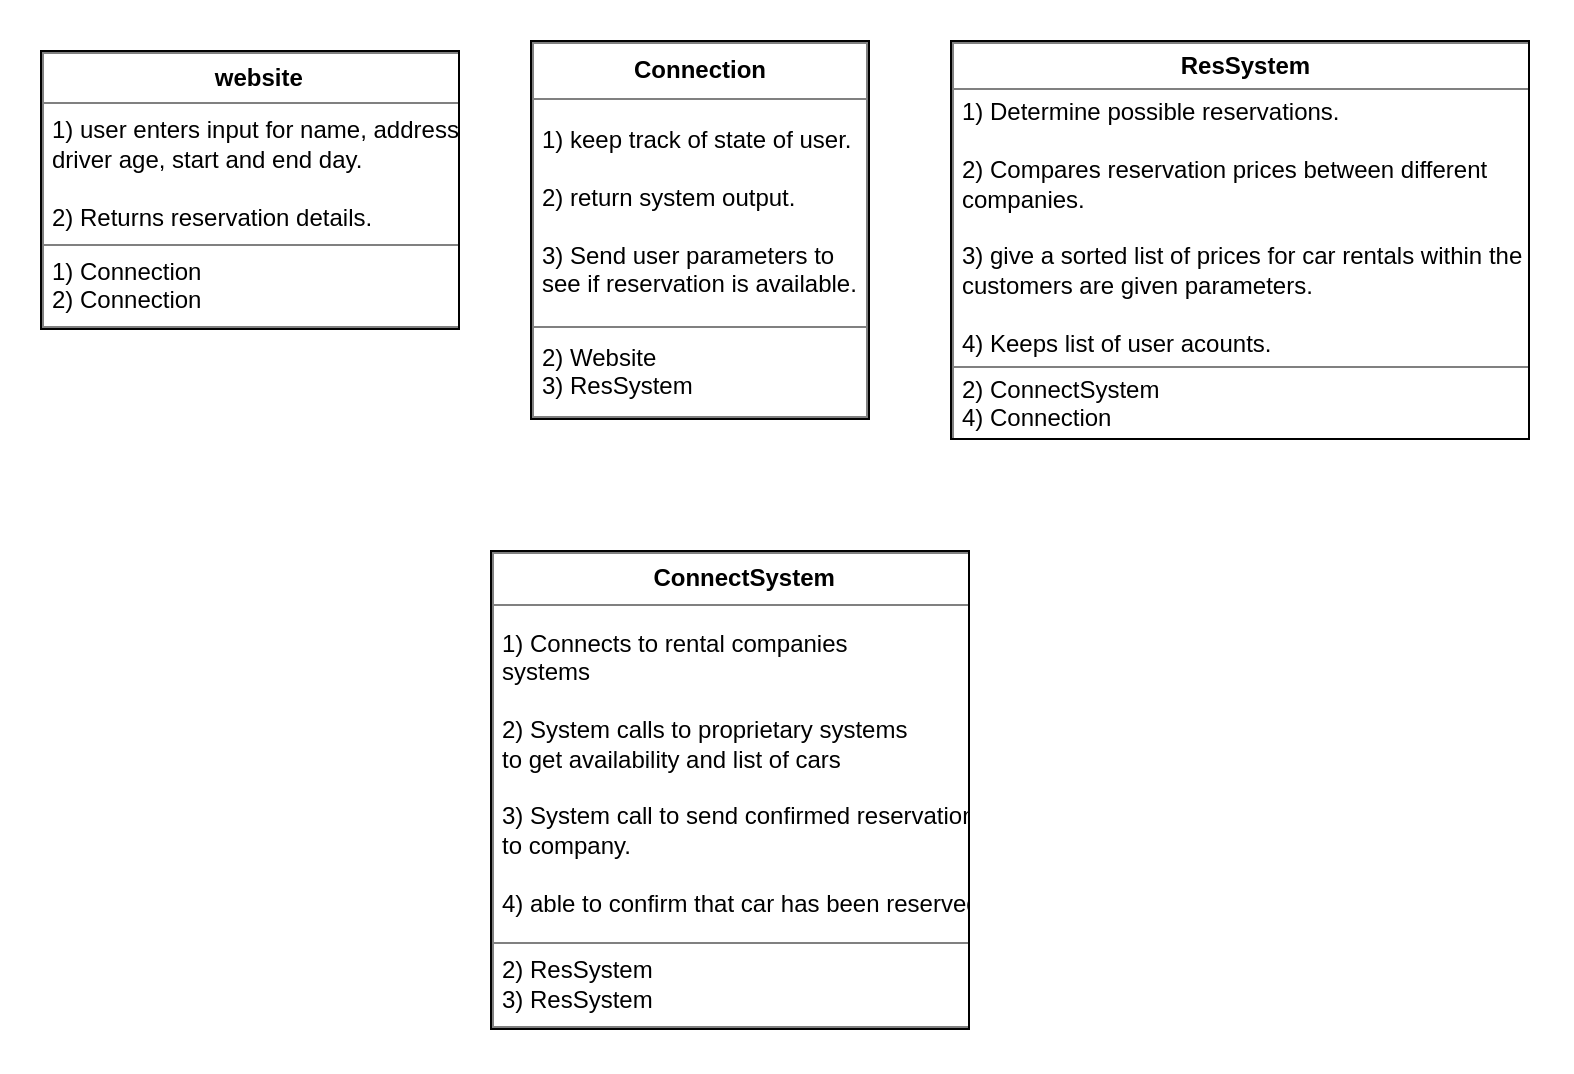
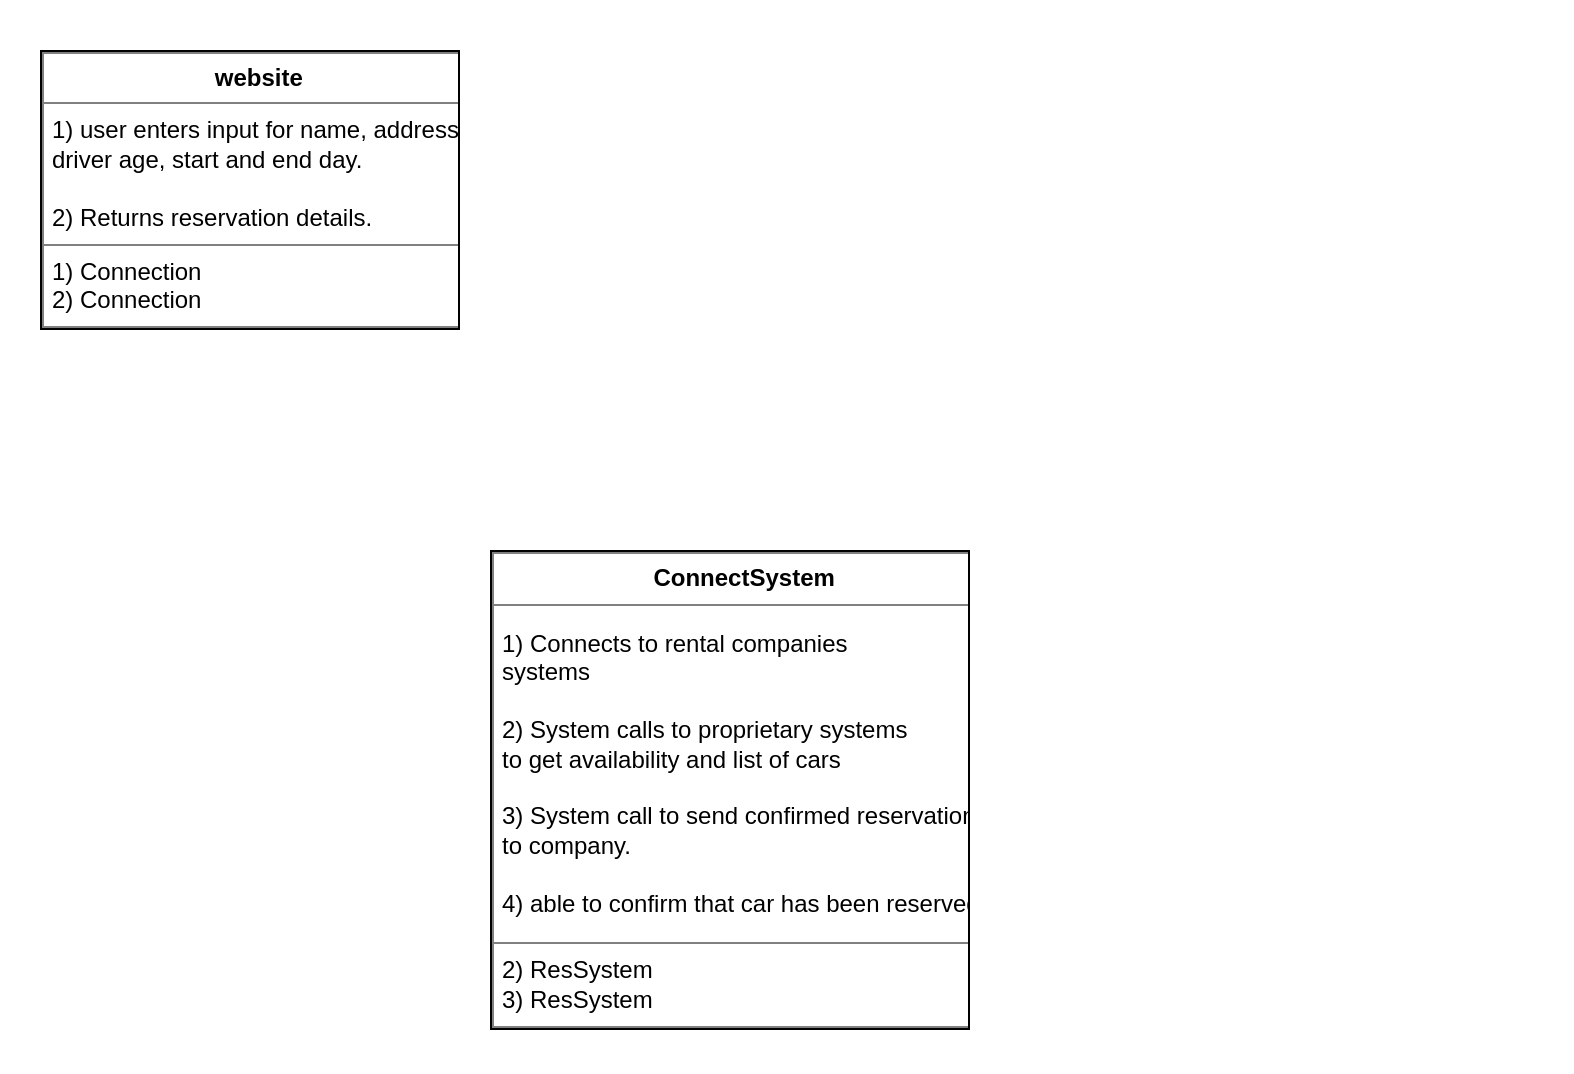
- <mxCell id="6" value="&lt;table border=&quot;1&quot; width=&quot;100%&quot; height=&quot;100%&quot; cellpadding=&quot;4&quot; style=&quot;width:100%;height:100%;border-collapse:collapse;&quot;&gt;&lt;tbody&gt;&lt;tr&gt;&lt;th align=&quot;center&quot;&gt;Connection&lt;/th&gt;&lt;/tr&gt;&lt;tr&gt;&lt;td&gt;1) keep track of state of user.&lt;br&gt;&lt;br&gt;2) return system output.&lt;br&gt;&lt;br&gt;3) Send user parameters to&lt;br&gt;see if reservation is available.&lt;br&gt;&lt;/td&gt;&lt;/tr&gt;&lt;tr&gt;&lt;td&gt;2) Website&lt;br&gt;3) ResSystem&lt;br&gt;&lt;/td&gt;&lt;/tr&gt;&lt;/tbody&gt;&lt;/table&gt;" style="text;html=1;overflow=fill;labelBorderColor=default;" parent="1" vertex="1"><mxGeometry x="265" y="20" width="170" height="190" as="geometry" /></mxCell>
- <mxCell id="3" value="&lt;table border=&quot;1&quot; width=&quot;100%&quot; height=&quot;100%&quot; cellpadding=&quot;4&quot; style=&quot;width:100%;height:100%;border-collapse:collapse;&quot;&gt;&lt;tbody&gt;&lt;tr&gt;&lt;th align=&quot;center&quot;&gt;ResSystem&lt;/th&gt;&lt;/tr&gt;&lt;tr&gt;&lt;td&gt;1) Determine possible reservations.&lt;br&gt;&lt;br&gt;2) Compares reservation prices between different&lt;br&gt;companies.&lt;br&gt;&lt;br&gt;3) give a sorted list of prices for car rentals within the&amp;nbsp;&lt;br&gt;customers are given parameters.&lt;br&gt;&lt;br&gt;4) Keeps list of user acounts.&lt;/td&gt;&lt;/tr&gt;&lt;tr&gt;&lt;td&gt;2) ConnectSystem&lt;br&gt;4) Connection&lt;/td&gt;&lt;/tr&gt;&lt;/tbody&gt;&lt;/table&gt;" style="text;html=1;overflow=fill;labelBorderColor=default;" parent="1" vertex="1"><mxGeometry x="475" y="20" width="290" height="200" as="geometry" /></mxCell>
